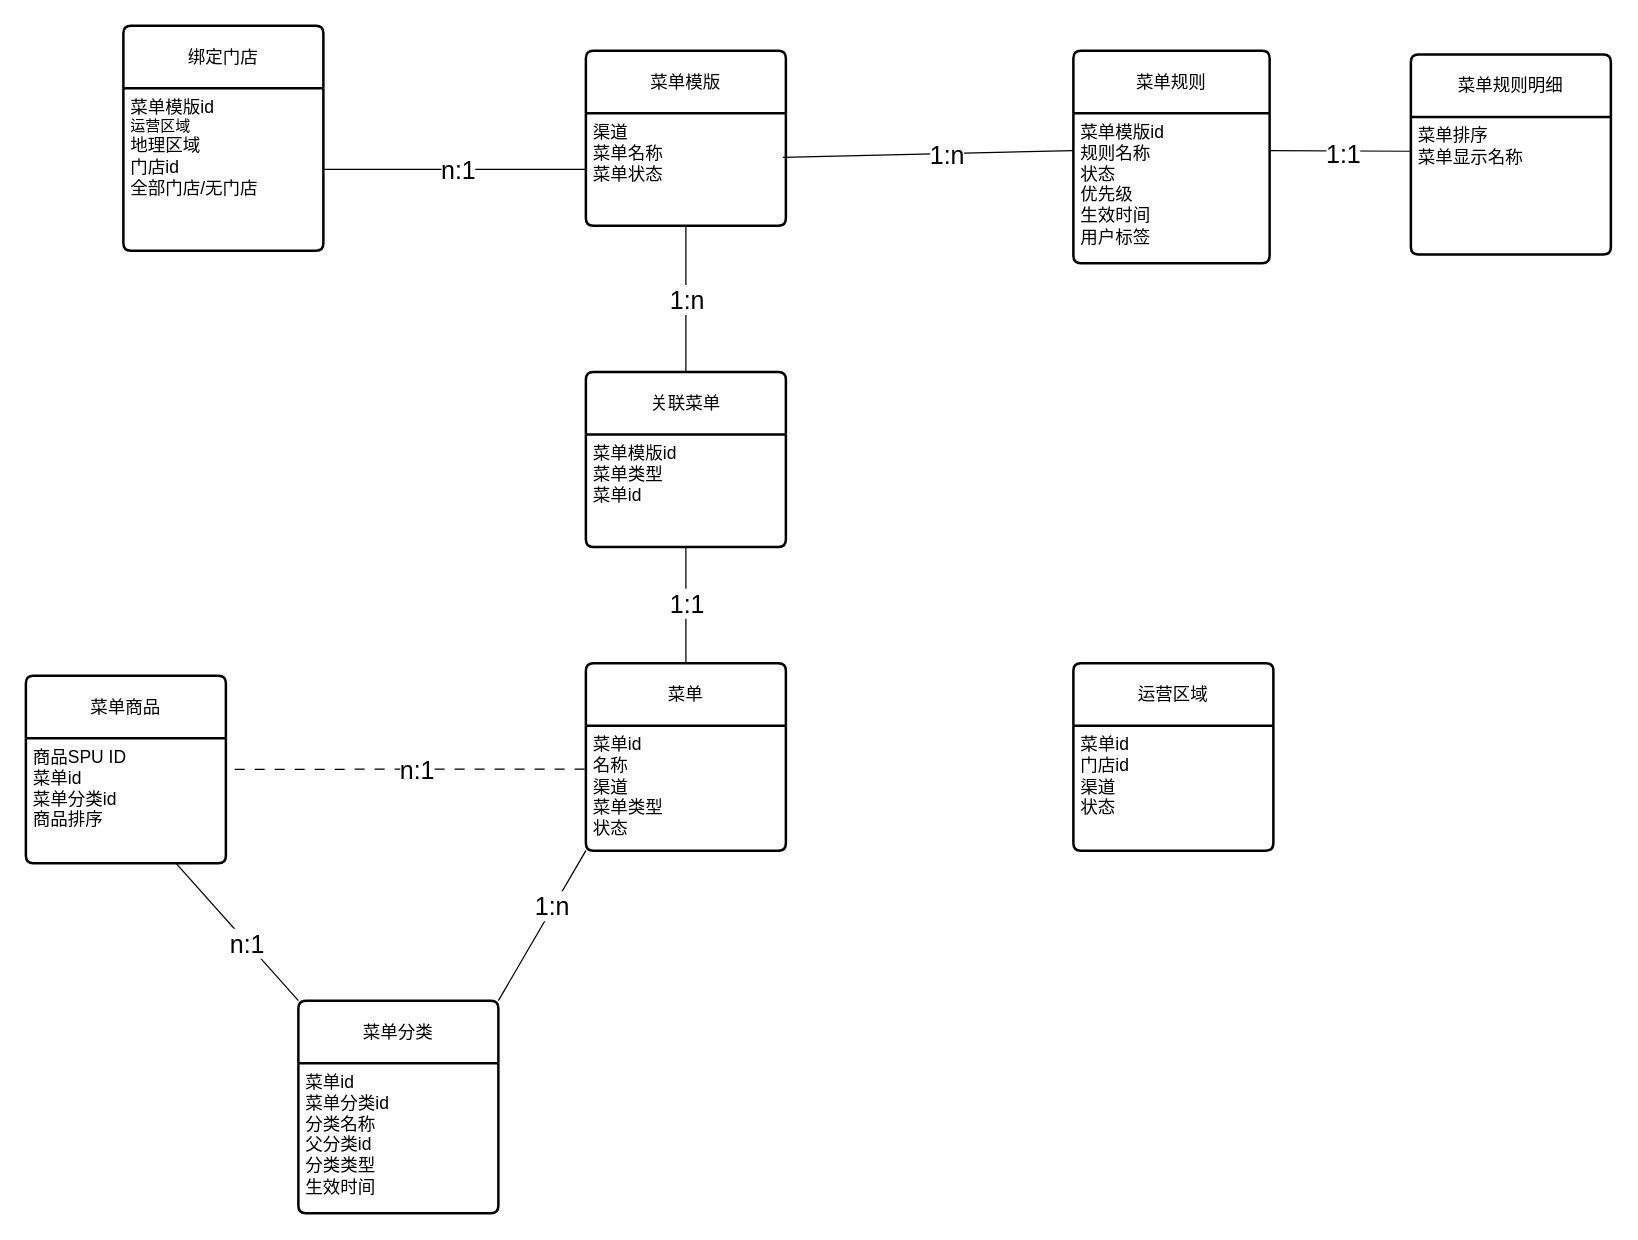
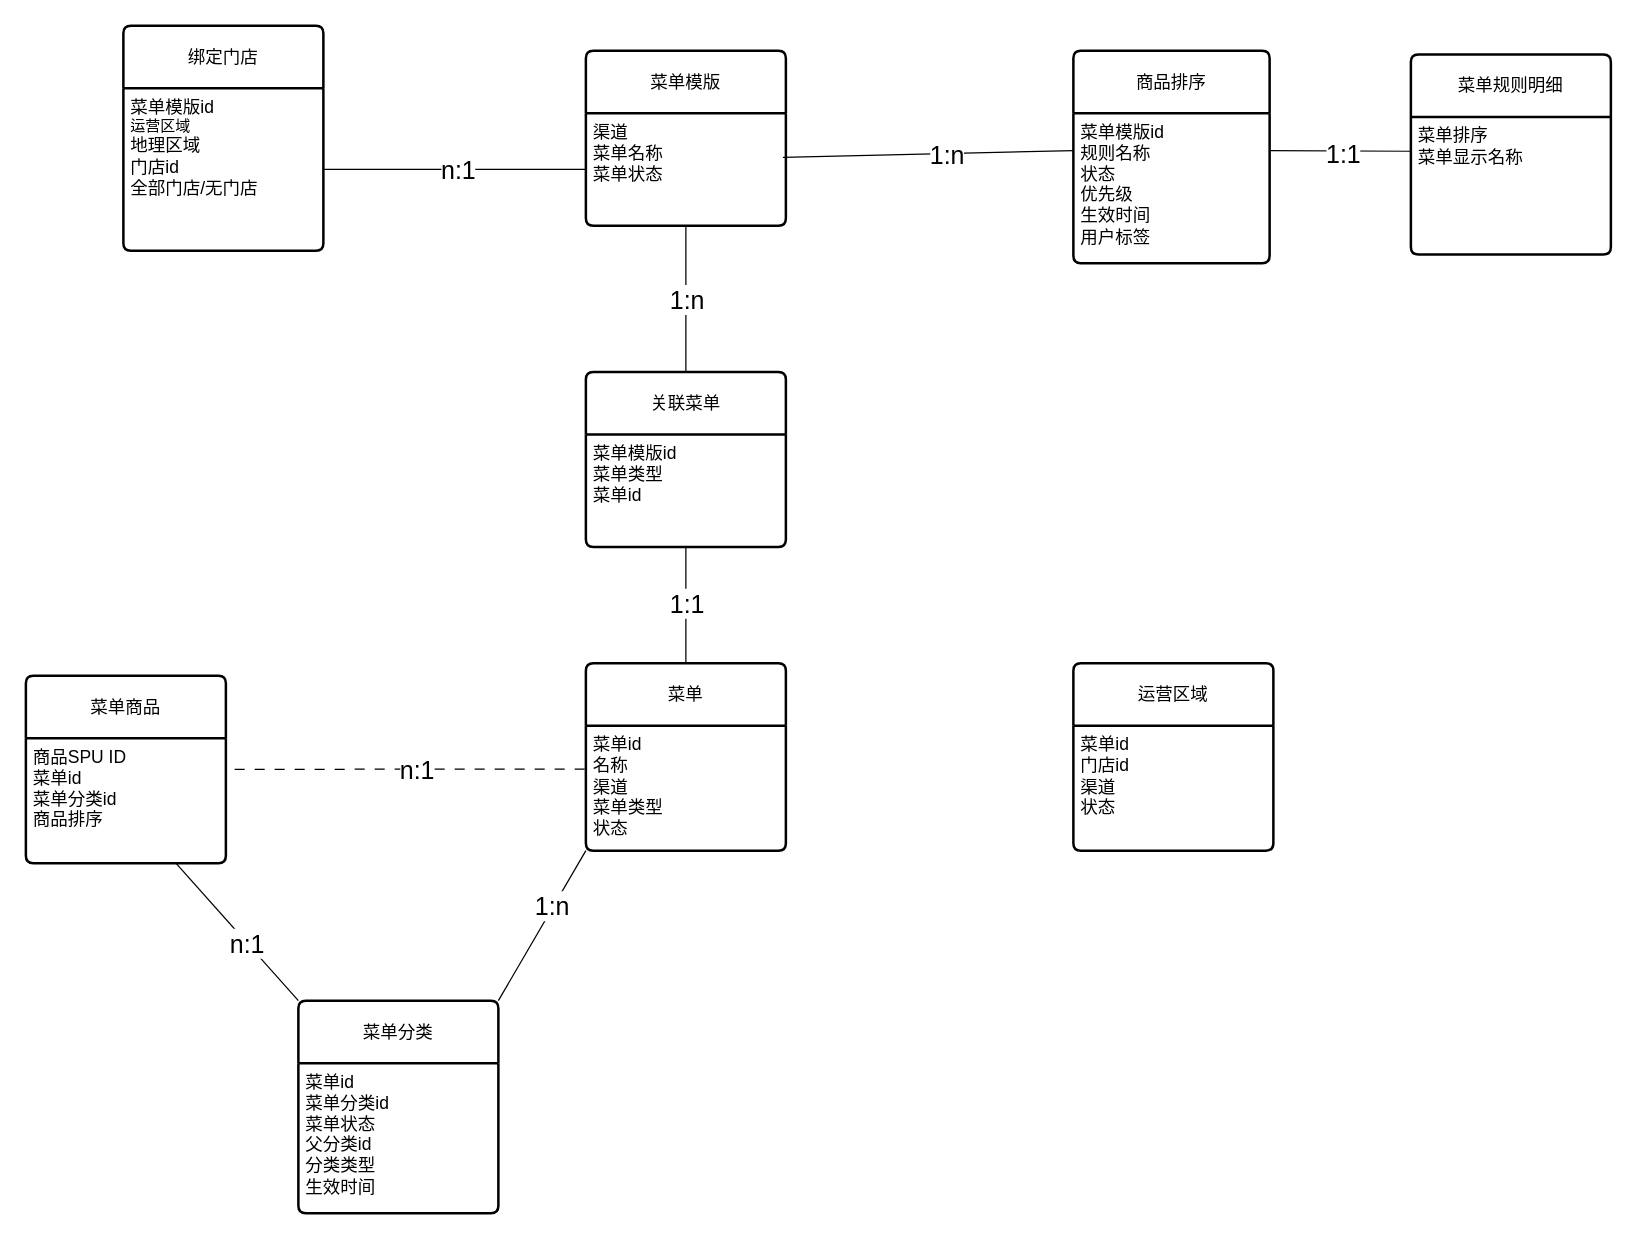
- <mxCell id="10" value="菜单规则" style="swimlane;childLayout=stackLayout;horizontal=1;startSize=50;horizontalStack=0;rounded=1;fontSize=14;fontStyle=0;strokeWidth=2;resizeParent=0;resizeLast=1;shadow=0;dashed=0;align=center;arcSize=4;whiteSpace=wrap;html=1;" vertex="1" parent="1"><mxGeometry x="858" y="40" width="157" height="170" as="geometry" /></mxCell>
+ <mxCell id="10" value="商品排序" style="swimlane;childLayout=stackLayout;horizontal=1;startSize=50;horizontalStack=0;rounded=1;fontSize=14;fontStyle=0;strokeWidth=2;resizeParent=0;resizeLast=1;shadow=0;dashed=0;align=center;arcSize=4;whiteSpace=wrap;html=1;" vertex="1" parent="1"><mxGeometry x="858" y="40" width="157" height="170" as="geometry" /></mxCell>
- <mxCell id="21" value="&lt;span style=&quot;font-size: 14px;&quot;&gt;菜单id&lt;/span&gt;&lt;div&gt;&lt;span style=&quot;font-size: 14px;&quot;&gt;菜单分类id&lt;br&gt;&lt;/span&gt;&lt;div&gt;&lt;span style=&quot;font-size: 14px;&quot;&gt;分类名称&lt;br&gt;&lt;/span&gt;&lt;div&gt;&lt;span style=&quot;font-size: 14px;&quot;&gt;父分类id&lt;/span&gt;&lt;/div&gt;&lt;div&gt;&lt;span style=&quot;font-size: 14px;&quot;&gt;分类类型&lt;/span&gt;&lt;/div&gt;&lt;div&gt;&lt;span style=&quot;font-size: 14px;&quot;&gt;生效时间&lt;/span&gt;&lt;/div&gt;&lt;div&gt;&lt;span style=&quot;font-size: 14px;&quot;&gt;&lt;br&gt;&lt;/span&gt;&lt;/div&gt;&lt;/div&gt;&lt;/div&gt;" style="align=left;strokeColor=none;fillColor=none;spacingLeft=4;fontSize=12;verticalAlign=top;resizable=0;rotatable=0;part=1;html=1;" vertex="1" parent="20"><mxGeometry y="50" width="160" height="120" as="geometry" /></mxCell>
+ <mxCell id="21" value="&lt;span style=&quot;font-size: 14px;&quot;&gt;菜单id&lt;/span&gt;&lt;div&gt;&lt;span style=&quot;font-size: 14px;&quot;&gt;菜单分类id&lt;br&gt;&lt;/span&gt;&lt;div&gt;&lt;span style=&quot;font-size: 14px;&quot;&gt;菜单状态&lt;br&gt;&lt;/span&gt;&lt;div&gt;&lt;span style=&quot;font-size: 14px;&quot;&gt;父分类id&lt;/span&gt;&lt;/div&gt;&lt;div&gt;&lt;span style=&quot;font-size: 14px;&quot;&gt;分类类型&lt;/span&gt;&lt;/div&gt;&lt;div&gt;&lt;span style=&quot;font-size: 14px;&quot;&gt;生效时间&lt;/span&gt;&lt;/div&gt;&lt;div&gt;&lt;span style=&quot;font-size: 14px;&quot;&gt;&lt;br&gt;&lt;/span&gt;&lt;/div&gt;&lt;/div&gt;&lt;/div&gt;" style="align=left;strokeColor=none;fillColor=none;spacingLeft=4;fontSize=12;verticalAlign=top;resizable=0;rotatable=0;part=1;html=1;" vertex="1" parent="20"><mxGeometry y="50" width="160" height="120" as="geometry" /></mxCell>
